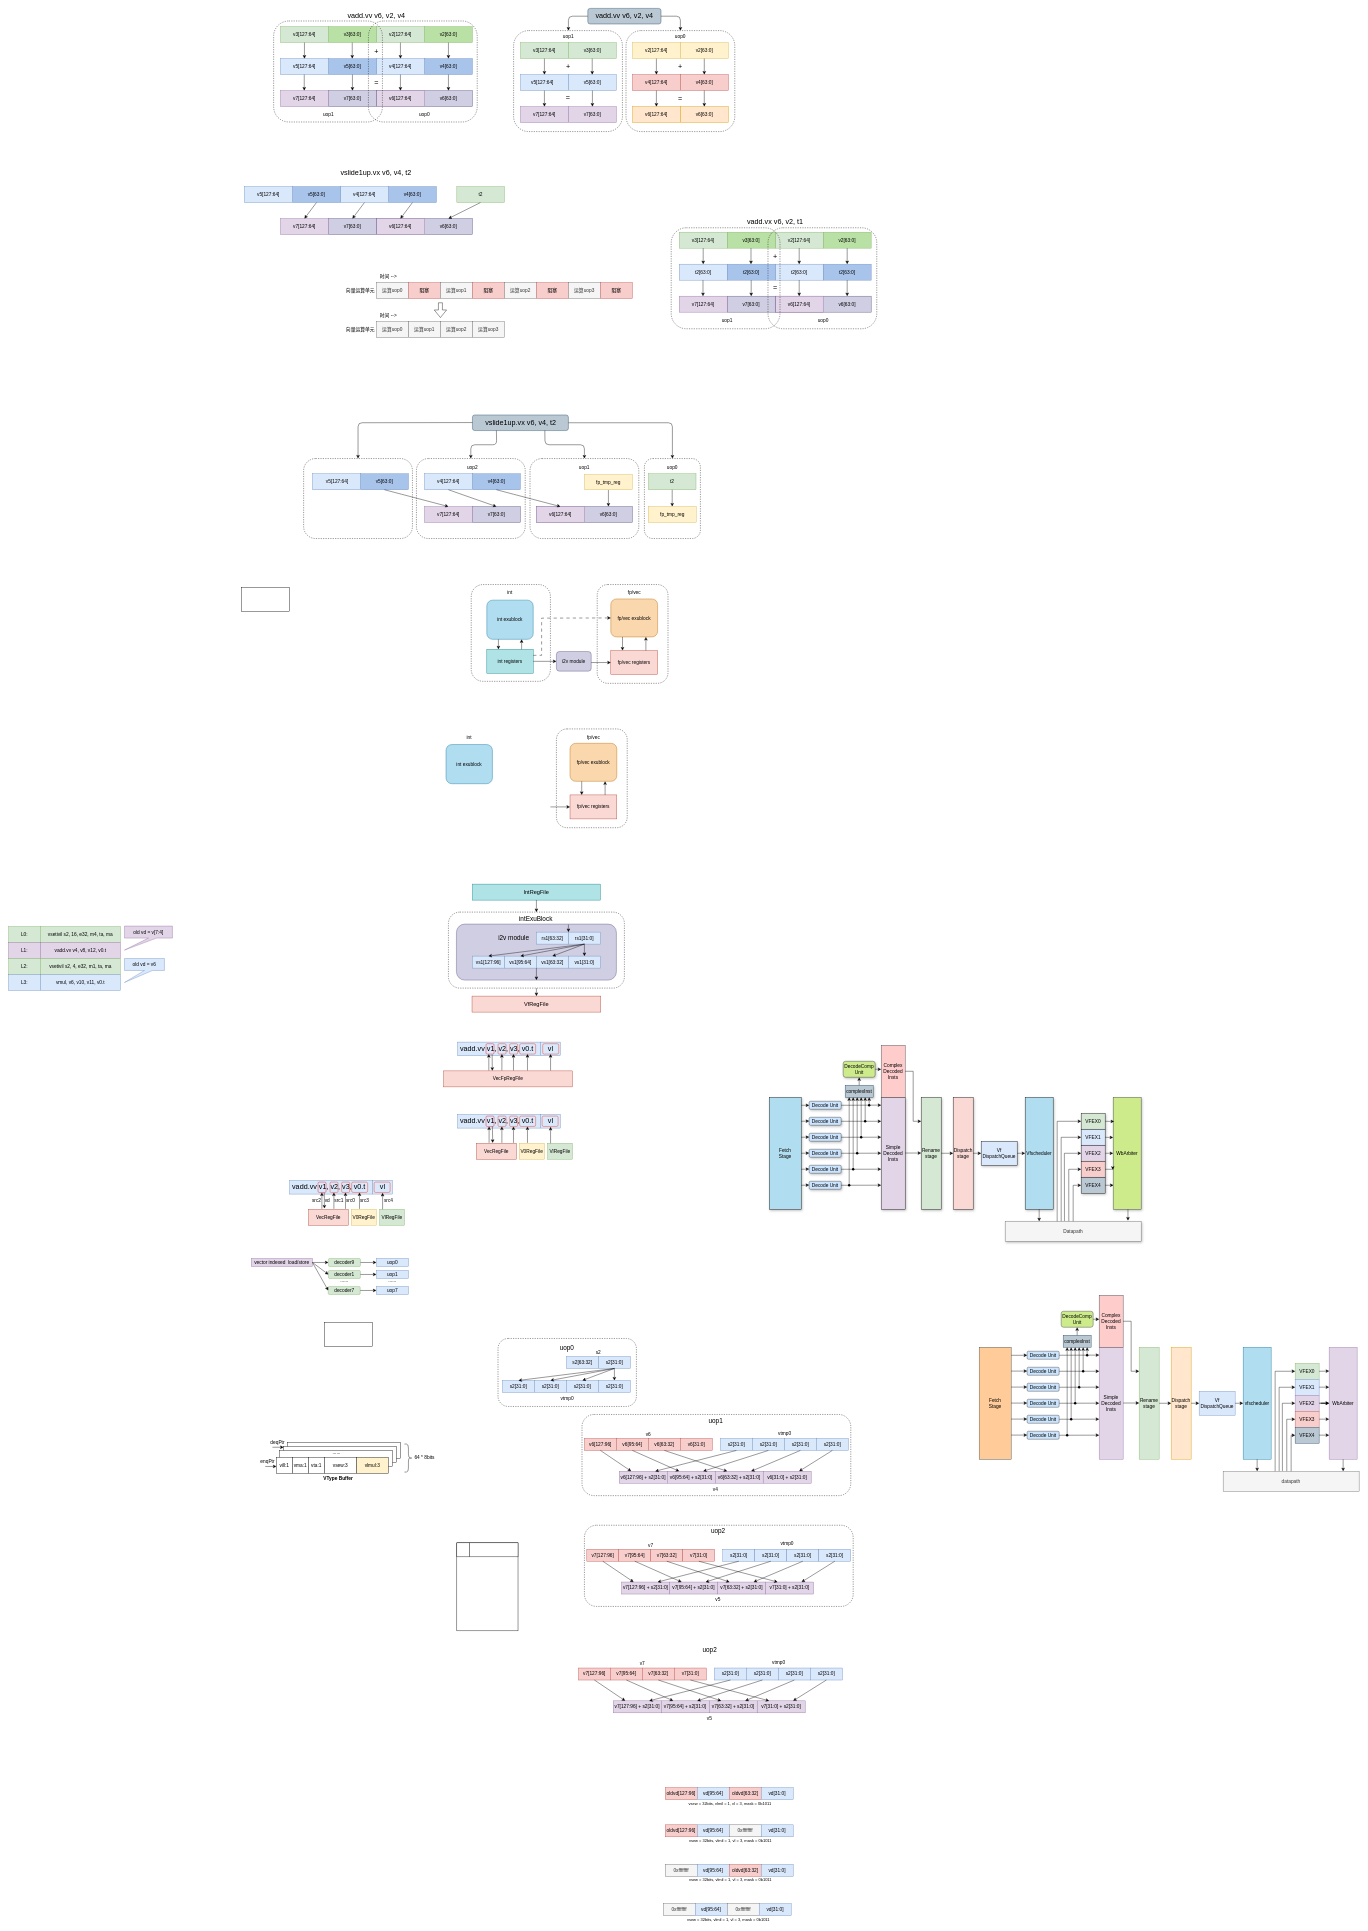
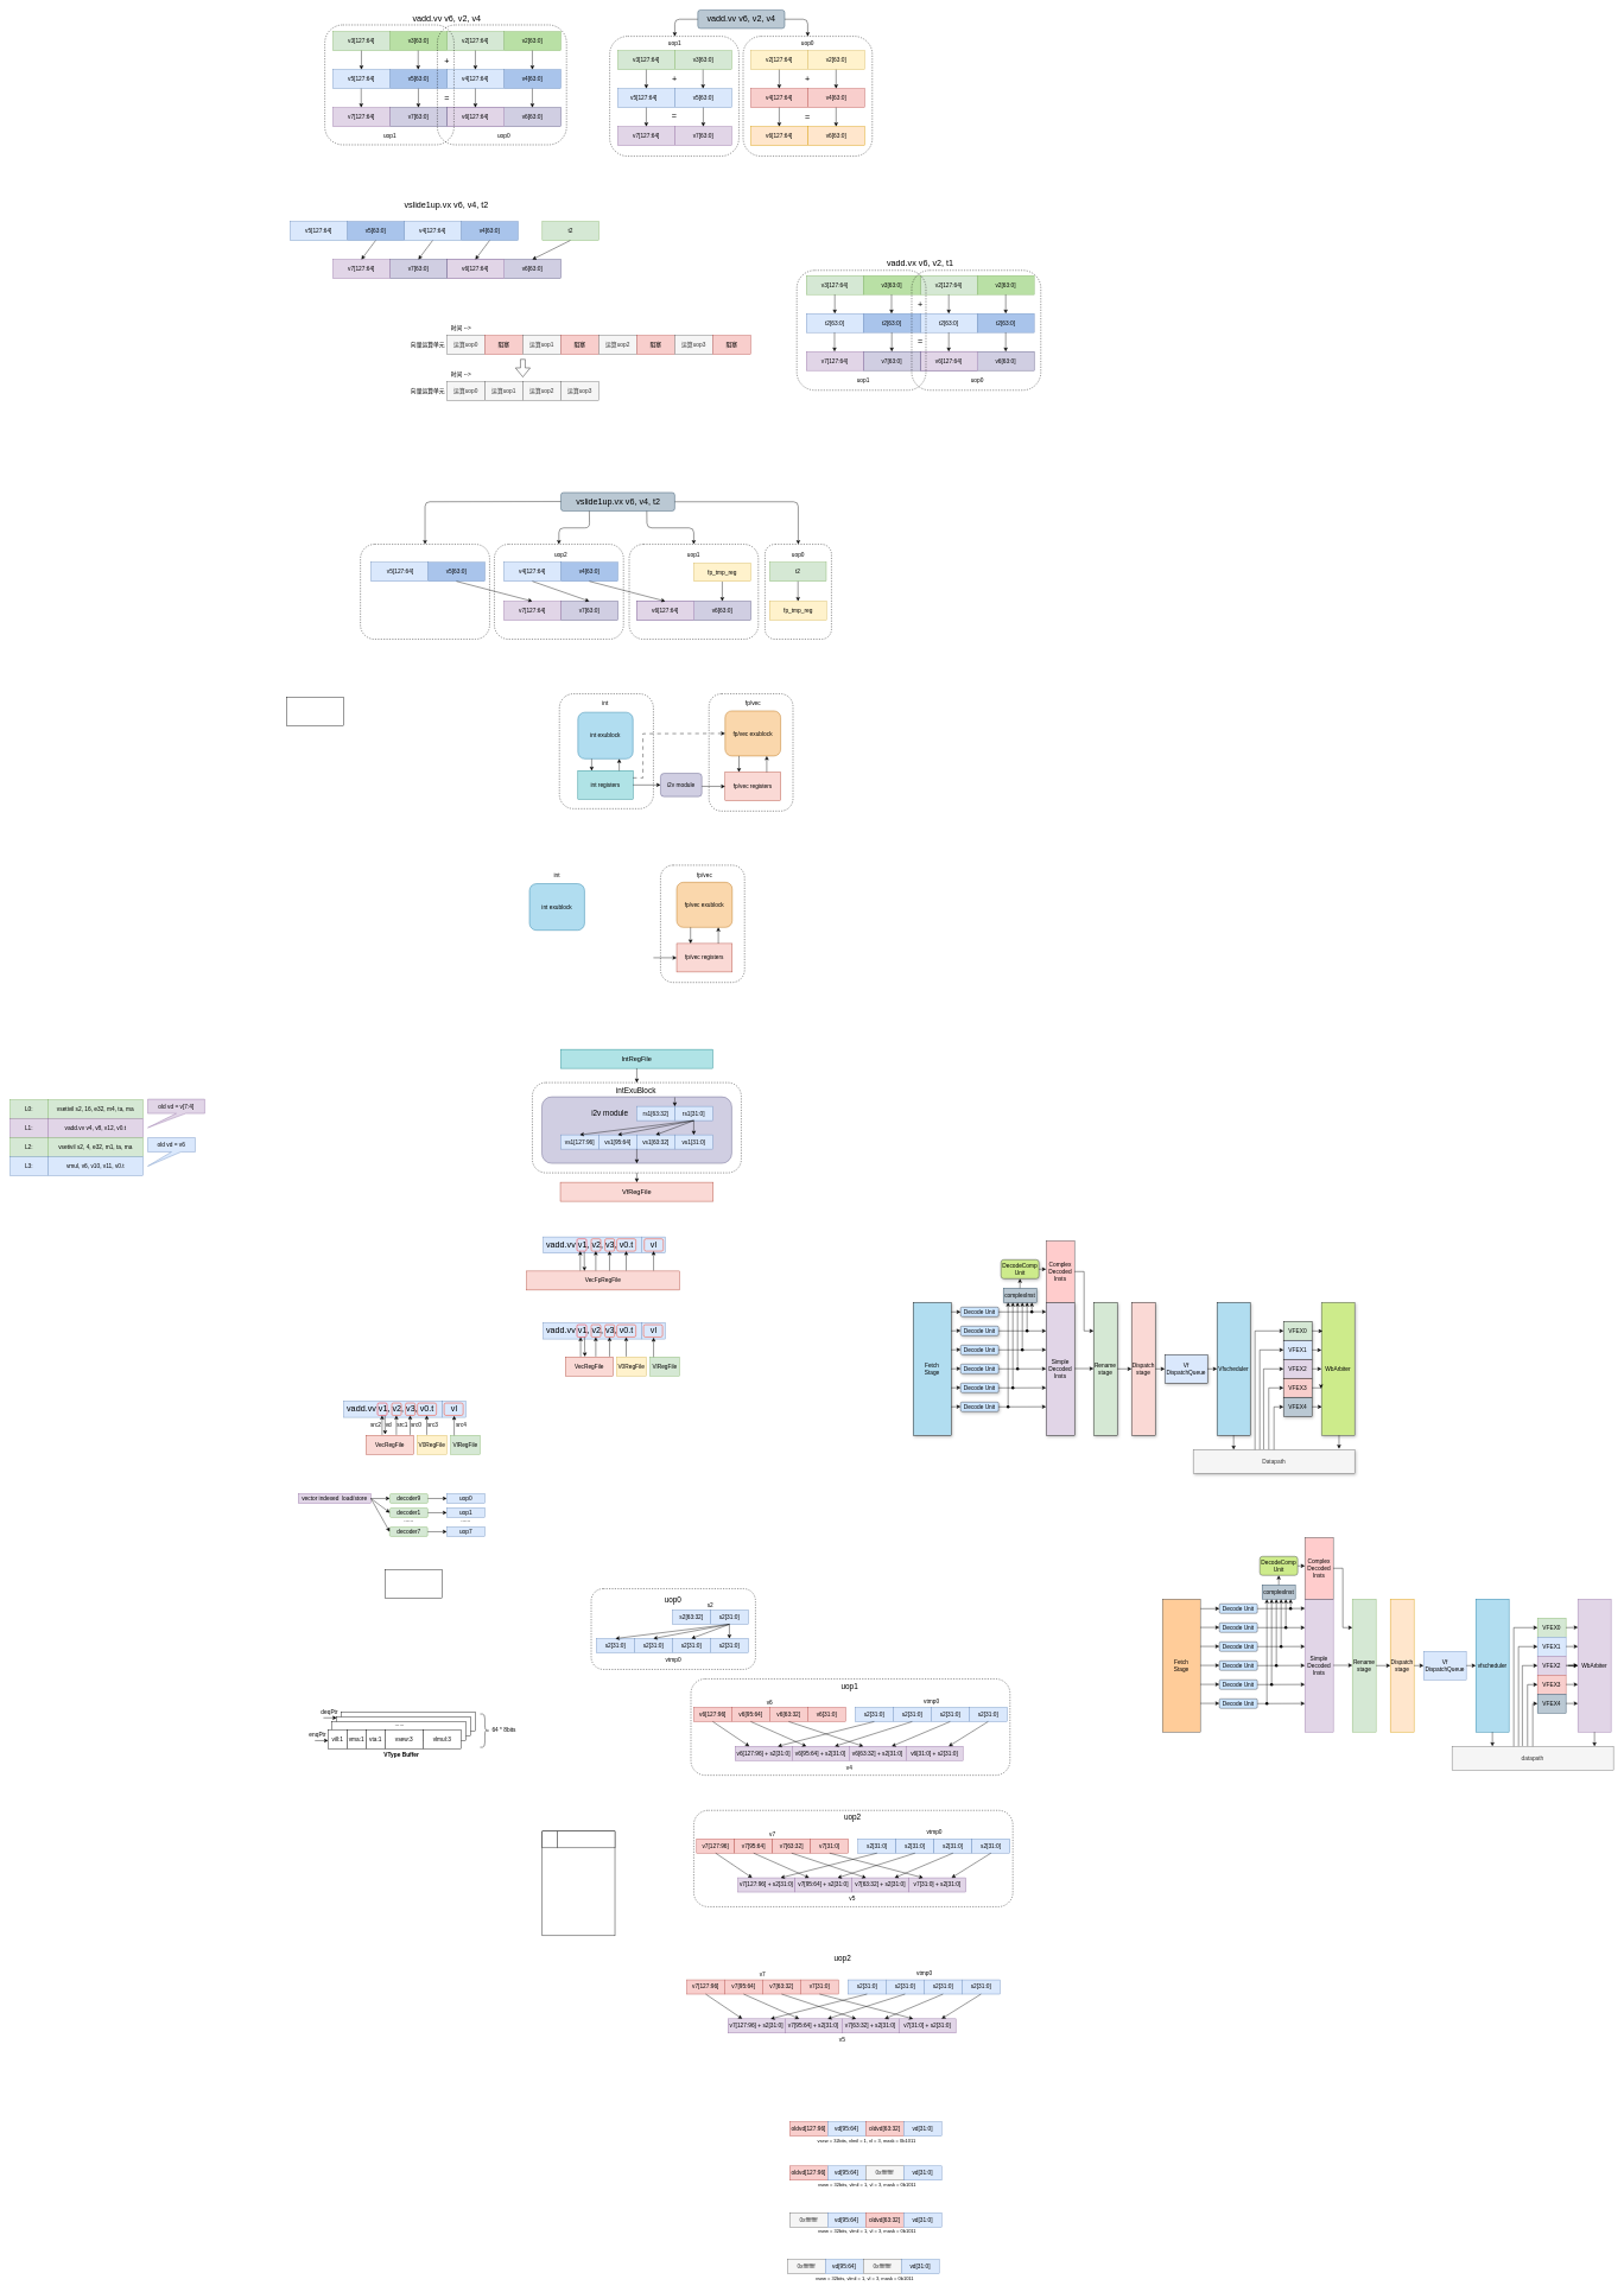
- <mxCell id="329" value="vlmul:3" style="rounded=0;whiteSpace=wrap;html=1;fillColor=#fff2cc;" parent="1" vertex="1"><mxGeometry x="890" y="3643" width="80" height="40" as="geometry" /></mxCell>
+ <mxCell id="329" value="vlmul:3" style="rounded=0;whiteSpace=wrap;html=1;" parent="1" vertex="1"><mxGeometry x="890" y="3643" width="80" height="40" as="geometry" /></mxCell>
